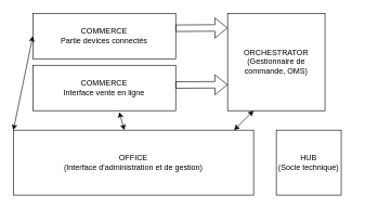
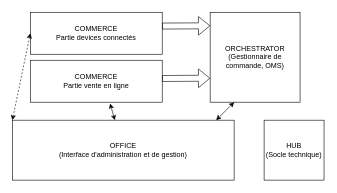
- <mxCell id="7" value="" style="endArrow=classic;startArrow=classic;html=1;rounded=0;entryX=0;entryY=0.5;entryDx=0;entryDy=0;exitX=0;exitY=0;exitDx=0;exitDy=0;" edge="1" parent="1" source="5" target="2"><mxGeometry width="50" height="50" relative="1" as="geometry"><mxPoint x="300" y="260" as="sourcePoint" /><mxPoint x="350" y="210" as="targetPoint" /></mxGeometry></mxCell>
+ <mxCell id="7" value="" style="endArrow=classic;startArrow=classic;html=1;rounded=0;entryX=0;entryY=0.5;entryDx=0;entryDy=0;exitX=0;exitY=0;exitDx=0;exitDy=0;dashed=1;" edge="1" parent="1" source="5" target="2"><mxGeometry width="50" height="50" relative="1" as="geometry"><mxPoint x="300" y="260" as="sourcePoint" /><mxPoint x="350" y="210" as="targetPoint" /></mxGeometry></mxCell>
- <mxCell id="4" value="COMMERCE&lt;br&gt;Interface vente en ligne" style="rounded=0;whiteSpace=wrap;html=1;" vertex="1" parent="1"><mxGeometry x="50" y="100" width="220" height="70" as="geometry" /></mxCell>
+ <mxCell id="4" value="COMMERCE&lt;br&gt;Partie vente en ligne" style="rounded=0;whiteSpace=wrap;html=1;" vertex="1" parent="1"><mxGeometry x="50" y="100" width="220" height="70" as="geometry" /></mxCell>
- <mxCell id="6" value="HUB&lt;br&gt;(Socle technique)" style="whiteSpace=wrap;html=1;aspect=fixed;" vertex="1" parent="1"><mxGeometry x="425" y="200" width="100" height="100" as="geometry" /></mxCell>
+ <mxCell id="6" value="HUB&lt;br&gt;(Socle technique)" style="whiteSpace=wrap;html=1;aspect=fixed;" vertex="1" parent="1"><mxGeometry x="440" y="200" width="100" height="100" as="geometry" /></mxCell>
